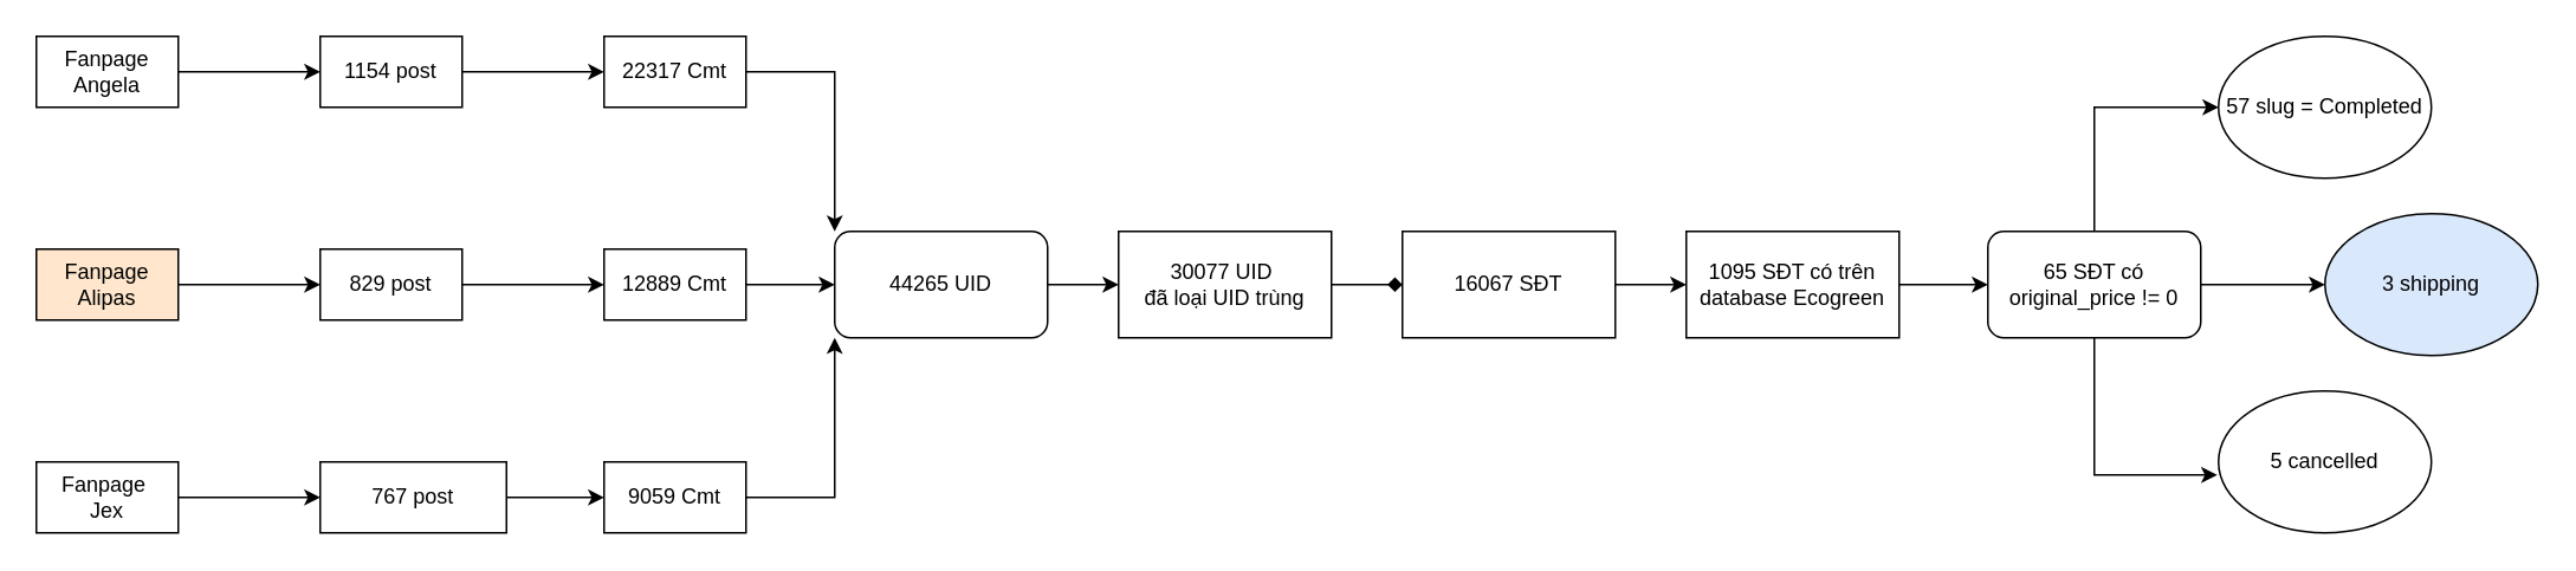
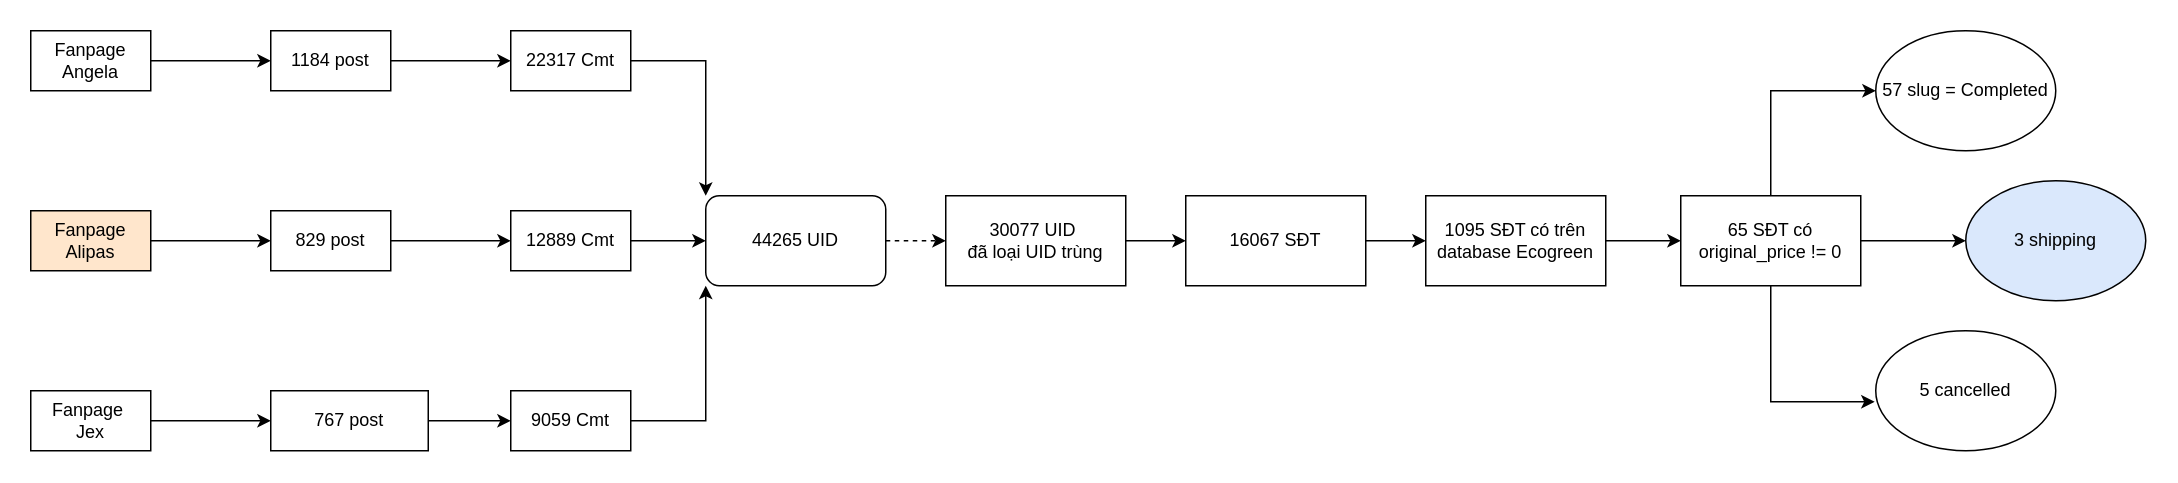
- <mxCell id="9" value="1154 post" style="rounded=0;whiteSpace=wrap;html=1;" vertex="1" parent="1"><mxGeometry x="180" width="80" height="40" as="geometry" y="20" /></mxCell>
+ <mxCell id="9" value="1184 post" style="rounded=0;whiteSpace=wrap;html=1;" vertex="1" parent="1"><mxGeometry x="180" width="80" height="40" as="geometry" y="20" /></mxCell>
- <mxCell id="20" value="" style="edgeStyle=orthogonalEdgeStyle;rounded=0;orthogonalLoop=1;jettySize=auto;html=1;" edge="1" parent="1" source="21" target="23"><mxGeometry relative="1" as="geometry" /></mxCell>
+ <mxCell id="20" value="" style="edgeStyle=orthogonalEdgeStyle;rounded=0;orthogonalLoop=1;jettySize=auto;html=1;dashed=1;" edge="1" parent="1" source="21" target="23"><mxGeometry relative="1" as="geometry" /></mxCell>
- <mxCell id="22" style="edgeStyle=orthogonalEdgeStyle;rounded=0;orthogonalLoop=1;jettySize=auto;html=1;endArrow=diamond;" edge="1" parent="1" source="23" target="25"><mxGeometry relative="1" as="geometry"><mxPoint x="810" y="230" as="targetPoint" /></mxGeometry></mxCell>
+ <mxCell id="22" style="edgeStyle=orthogonalEdgeStyle;rounded=0;orthogonalLoop=1;jettySize=auto;html=1;" edge="1" parent="1" source="23" target="25"><mxGeometry relative="1" as="geometry"><mxPoint x="810" y="230" as="targetPoint" /></mxGeometry></mxCell>
- <mxCell id="31" value="65 SĐT có original_price != 0" style="whiteSpace=wrap;html=1;rounded=1;" vertex="1" parent="1"><mxGeometry x="1120" y="130" width="120" height="60" as="geometry" /></mxCell>
+ <mxCell id="31" value="65 SĐT có original_price != 0" style="rounded=0;whiteSpace=wrap;html=1;" vertex="1" parent="1"><mxGeometry x="1120" y="130" width="120" height="60" as="geometry" /></mxCell>
